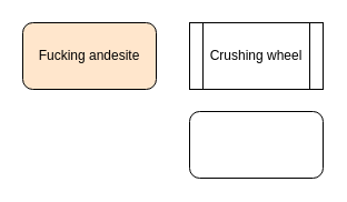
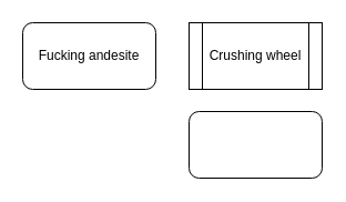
- <mxCell id="2" value="Fucking andesite" style="rounded=1;whiteSpace=wrap;html=1;fillColor=#ffe6cc;" vertex="1" parent="1"><mxGeometry x="20" y="20" width="120" height="60" as="geometry" /></mxCell>
+ <mxCell id="2" value="Fucking andesite" style="rounded=1;whiteSpace=wrap;html=1;" vertex="1" parent="1"><mxGeometry x="20" y="20" width="120" height="60" as="geometry" /></mxCell>
